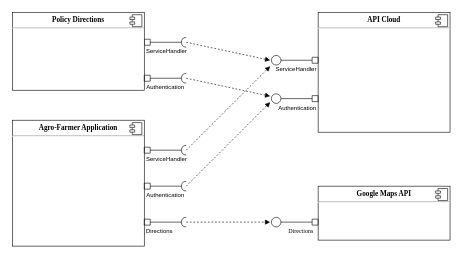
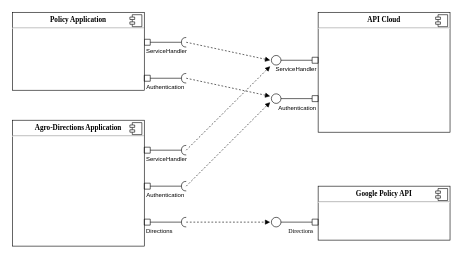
- <mxCell id="3" value="&lt;p style=&quot;margin: 0px ; margin-top: 6px ; text-align: center&quot;&gt;&lt;font face=&quot;Verdana&quot;&gt;&lt;b&gt;Policy Directions&lt;br&gt;&lt;/b&gt;&lt;/font&gt;&lt;/p&gt;&lt;hr&gt;&lt;p style=&quot;margin: 0px ; margin-left: 8px&quot;&gt;&lt;font face=&quot;Verdana&quot;&gt;&lt;br&gt;&lt;br&gt;&lt;/font&gt;&lt;/p&gt;" style="align=left;overflow=fill;html=1;dropTarget=0;" vertex="1" parent="1"><mxGeometry x="20" y="20" width="220" height="130" as="geometry" /></mxCell>
+ <mxCell id="3" value="&lt;p style=&quot;margin: 0px ; margin-top: 6px ; text-align: center&quot;&gt;&lt;font face=&quot;Verdana&quot;&gt;&lt;b&gt;Policy Application&lt;br&gt;&lt;/b&gt;&lt;/font&gt;&lt;/p&gt;&lt;hr&gt;&lt;p style=&quot;margin: 0px ; margin-left: 8px&quot;&gt;&lt;font face=&quot;Verdana&quot;&gt;&lt;br&gt;&lt;br&gt;&lt;/font&gt;&lt;/p&gt;" style="align=left;overflow=fill;html=1;dropTarget=0;" vertex="1" parent="1"><mxGeometry x="20" y="20" width="220" height="130" as="geometry" /></mxCell>
- <mxCell id="5" value="&lt;p style=&quot;margin: 0px ; margin-top: 6px ; text-align: center&quot;&gt;&lt;font face=&quot;Verdana&quot;&gt;&lt;b&gt;Agro-Farmer Application&lt;br&gt;&lt;/b&gt;&lt;/font&gt;&lt;/p&gt;&lt;hr&gt;&lt;p style=&quot;margin: 0px ; margin-left: 8px&quot;&gt;&lt;font face=&quot;Verdana&quot;&gt;&lt;br&gt;&lt;br&gt;&lt;/font&gt;&lt;/p&gt;" style="align=left;overflow=fill;html=1;dropTarget=0;" vertex="1" parent="1"><mxGeometry x="20" y="200" width="220" height="210" as="geometry" /></mxCell>
+ <mxCell id="5" value="&lt;p style=&quot;margin: 0px ; margin-top: 6px ; text-align: center&quot;&gt;&lt;font face=&quot;Verdana&quot;&gt;&lt;b&gt;Agro-Directions Application&lt;br&gt;&lt;/b&gt;&lt;/font&gt;&lt;/p&gt;&lt;hr&gt;&lt;p style=&quot;margin: 0px ; margin-left: 8px&quot;&gt;&lt;font face=&quot;Verdana&quot;&gt;&lt;br&gt;&lt;br&gt;&lt;/font&gt;&lt;/p&gt;" style="align=left;overflow=fill;html=1;dropTarget=0;" vertex="1" parent="1"><mxGeometry x="20" y="200" width="220" height="210" as="geometry" /></mxCell>
- <mxCell id="7" value="&lt;p style=&quot;margin: 0px ; margin-top: 6px ; text-align: center&quot;&gt;&lt;font face=&quot;Verdana&quot;&gt;&lt;b&gt;Google Maps API&lt;br&gt;&lt;/b&gt;&lt;/font&gt;&lt;/p&gt;&lt;hr&gt;&lt;p style=&quot;margin: 0px ; margin-left: 8px&quot;&gt;&lt;font face=&quot;Verdana&quot;&gt;&lt;br&gt;&lt;br&gt;&lt;/font&gt;&lt;/p&gt;" style="align=left;overflow=fill;html=1;dropTarget=0;" vertex="1" parent="1"><mxGeometry x="530" y="310" width="220" height="90" as="geometry" /></mxCell>
+ <mxCell id="7" value="&lt;p style=&quot;margin: 0px ; margin-top: 6px ; text-align: center&quot;&gt;&lt;font face=&quot;Verdana&quot;&gt;&lt;b&gt;Google Policy API&lt;br&gt;&lt;/b&gt;&lt;/font&gt;&lt;/p&gt;&lt;hr&gt;&lt;p style=&quot;margin: 0px ; margin-left: 8px&quot;&gt;&lt;font face=&quot;Verdana&quot;&gt;&lt;br&gt;&lt;br&gt;&lt;/font&gt;&lt;/p&gt;" style="align=left;overflow=fill;html=1;dropTarget=0;" vertex="1" parent="1"><mxGeometry x="530" y="310" width="220" height="90" as="geometry" /></mxCell>
